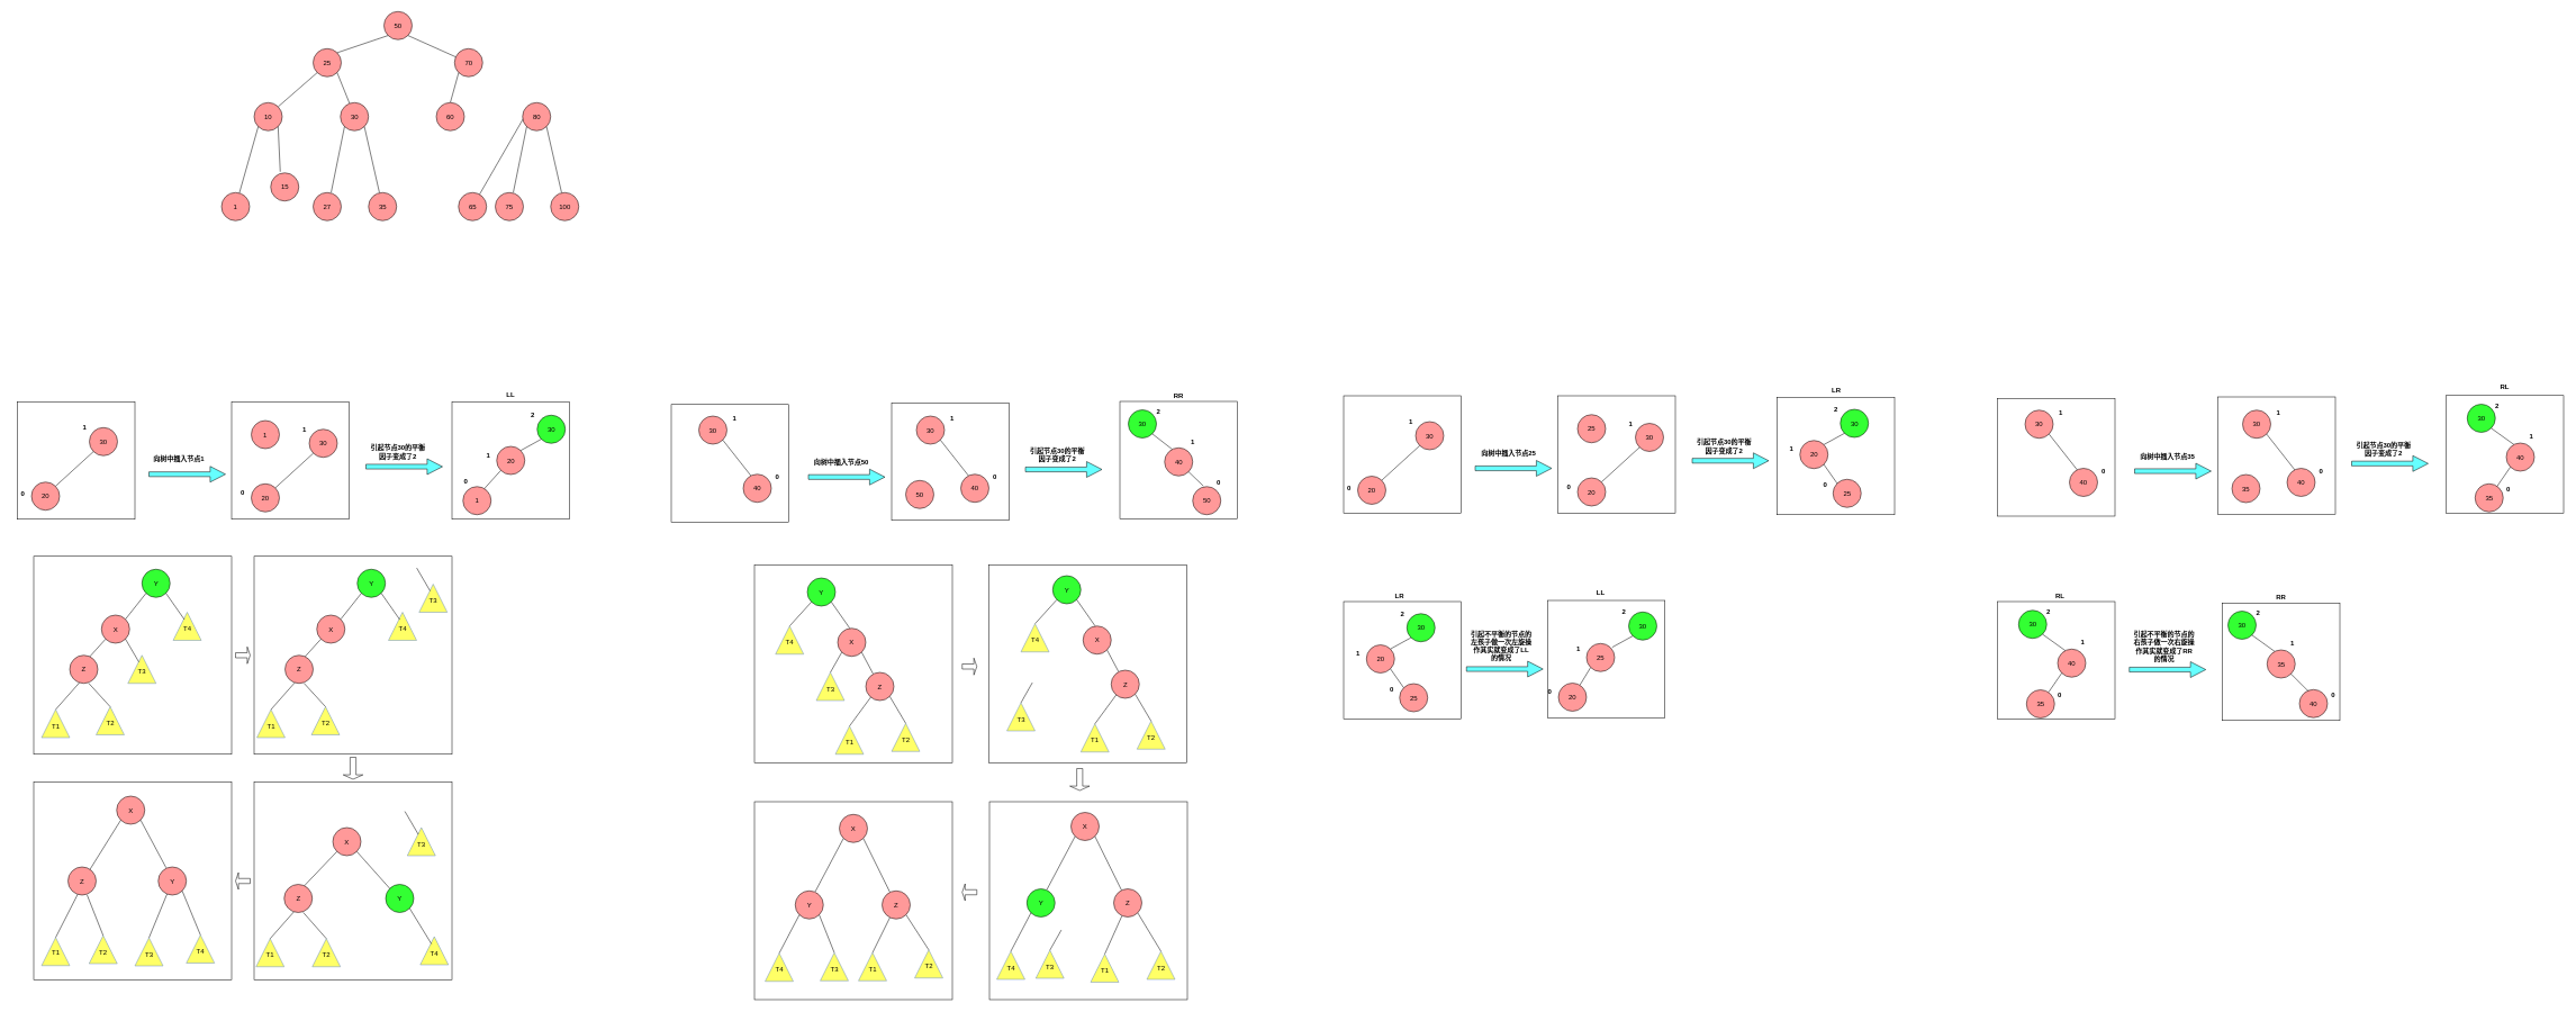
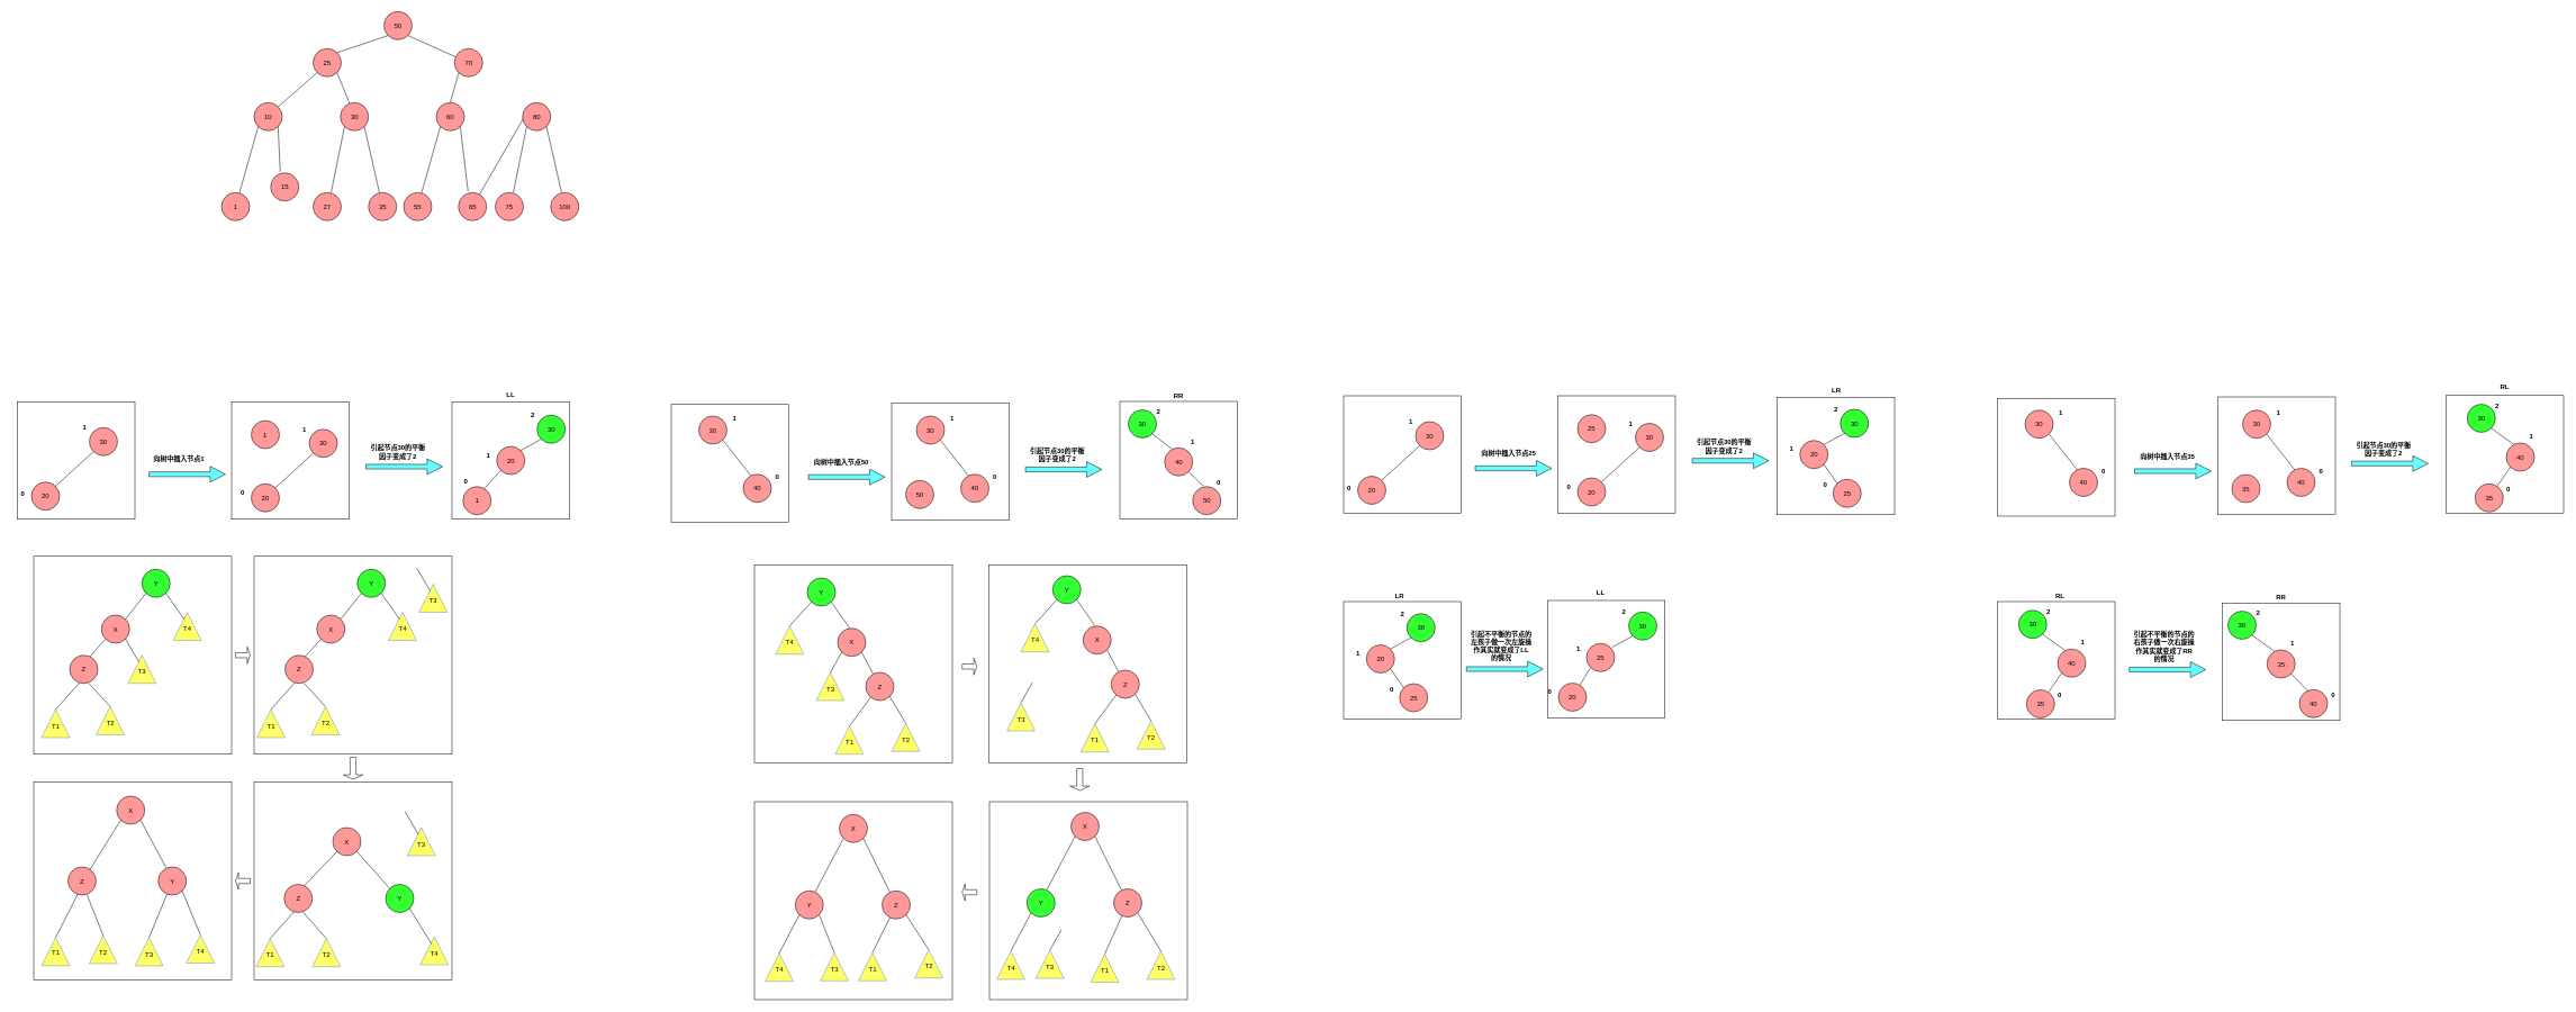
+ <mxCell id="324" value="" style="endArrow=none;html=1;entryX=1;entryY=1;entryDx=0;entryDy=0;exitX=0.34;exitY=-0.04;exitDx=0;exitDy=0;exitPerimeter=0;" edge="1" parent="1" source="325" target="319"><mxGeometry width="50" height="50" relative="1" as="geometry"><mxPoint x="914" y="340" as="sourcePoint" /><mxPoint x="856.678" y="243.178" as="targetPoint" /></mxGeometry></mxCell>
+ <mxCell id="322" value="" style="endArrow=none;html=1;entryX=0;entryY=1;entryDx=0;entryDy=0;" edge="1" parent="1" source="323" target="319"><mxGeometry width="50" height="50" relative="1" as="geometry"><mxPoint x="744" y="340.5" as="sourcePoint" /><mxPoint x="821" y="243.5" as="targetPoint" /></mxGeometry></mxCell>
+ <mxCell id="323" value="55" style="ellipse;whiteSpace=wrap;html=1;fillColor=#FF9999;" vertex="1" parent="1"><mxGeometry x="717" y="342" width="50" height="50" as="geometry" /></mxCell>
